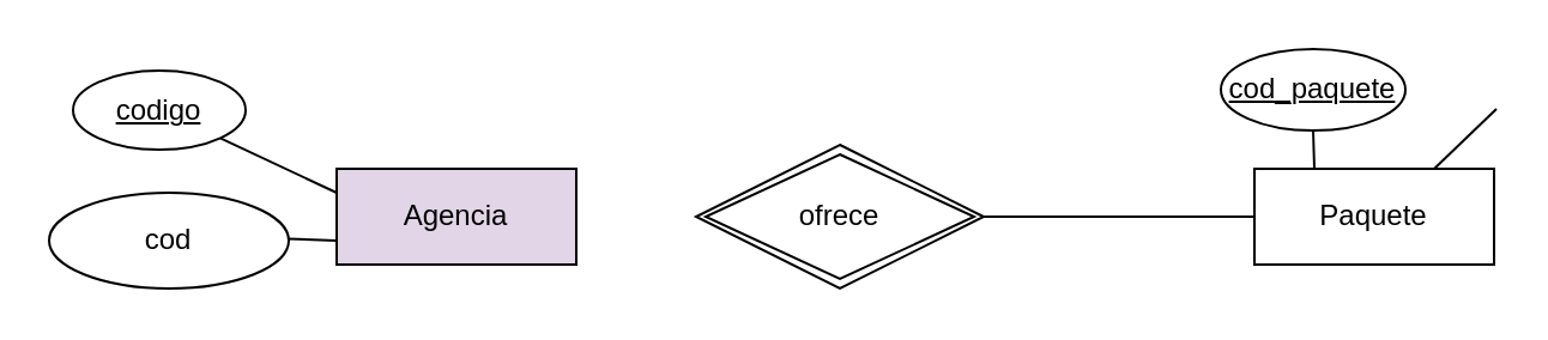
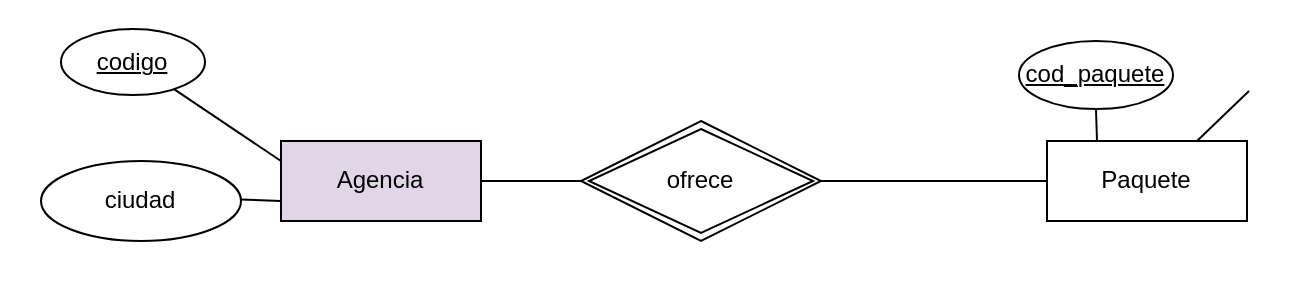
- <mxCell id="6" value="codigo" style="ellipse;whiteSpace=wrap;html=1;align=center;fontStyle=4;" vertex="1" parent="1"><mxGeometry x="30" y="29" width="72" height="33" as="geometry" /></mxCell>
+ <mxCell id="6" value="codigo" style="ellipse;whiteSpace=wrap;html=1;align=center;fontStyle=4;" vertex="1" parent="1"><mxGeometry x="30" y="14" width="72" height="33" as="geometry" /></mxCell>
+ <mxCell id="7" value="" style="endArrow=none;html=1;rounded=0;fontSize=12;startSize=8;endSize=8;curved=1;exitX=1;exitY=0.5;exitDx=0;exitDy=0;" edge="1" parent="1" source="2" target="8"><mxGeometry relative="1" as="geometry"><mxPoint x="203" y="117" as="sourcePoint" /><mxPoint x="270" y="90" as="targetPoint" /></mxGeometry></mxCell>
- <mxCell id="4" value="cod" style="ellipse;whiteSpace=wrap;html=1;align=center;" vertex="1" parent="1"><mxGeometry x="20" y="80" width="100" height="40" as="geometry" /></mxCell>
+ <mxCell id="4" value="ciudad" style="ellipse;whiteSpace=wrap;html=1;align=center;" vertex="1" parent="1"><mxGeometry x="20" y="80" width="100" height="40" as="geometry" /></mxCell>
